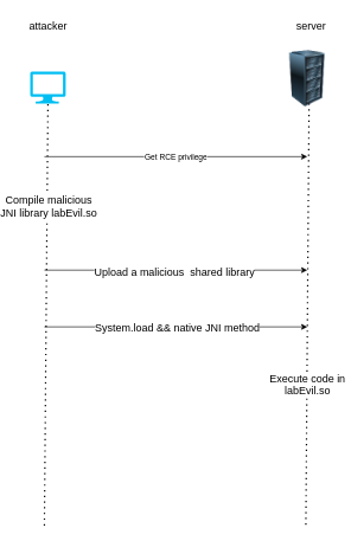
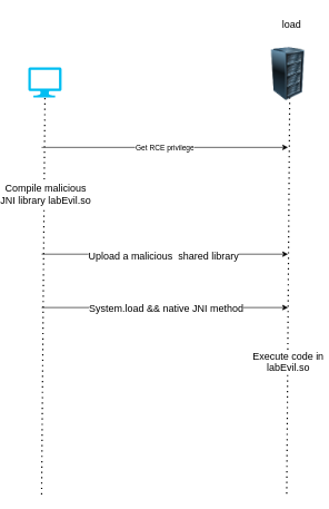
- <mxCell id="12" value="&lt;font style=&quot;font-size: 15px;&quot;&gt;attacker&lt;/font&gt;" style="text;html=1;align=center;verticalAlign=middle;resizable=0;points=[];autosize=1;strokeColor=none;fillColor=none;" parent="1" vertex="1"><mxGeometry x="20" y="20" width="70" height="30" as="geometry" /></mxCell>
- <mxCell id="13" value="&lt;span style=&quot;font-size: 15px;&quot;&gt;server&lt;/span&gt;" style="text;html=1;align=center;verticalAlign=middle;resizable=0;points=[];autosize=1;strokeColor=none;fillColor=none;" parent="1" vertex="1"><mxGeometry x="395" y="20" width="60" height="30" as="geometry" /></mxCell>
+ <mxCell id="13" value="&lt;span style=&quot;font-size: 15px;&quot;&gt;load&lt;/span&gt;" style="text;html=1;align=center;verticalAlign=middle;resizable=0;points=[];autosize=1;strokeColor=none;fillColor=none;" parent="1" vertex="1"><mxGeometry x="395" y="20" width="60" height="30" as="geometry" /></mxCell>
